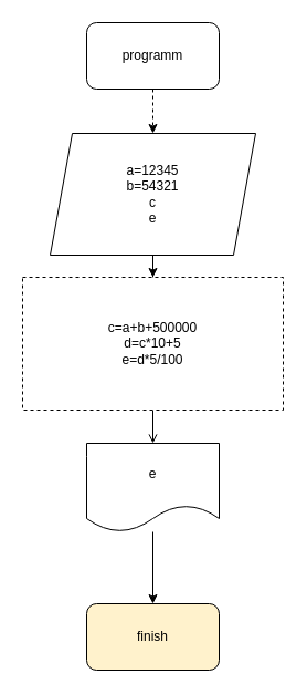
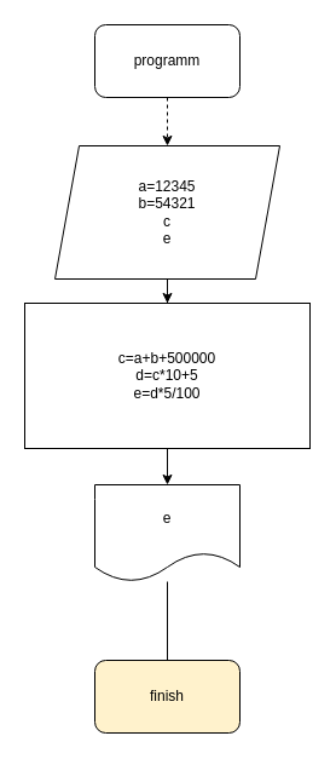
- <mxCell id="7" value="c=a+b+500000&lt;br&gt;d=c*10+5&lt;br&gt;e=d*5/100" style="rounded=0;whiteSpace=wrap;html=1;dashed=1;" vertex="1" parent="1"><mxGeometry x="20" y="250" width="236" height="120" as="geometry" /></mxCell>
+ <mxCell id="7" value="c=a+b+500000&lt;br&gt;d=c*10+5&lt;br&gt;e=d*5/100" style="rounded=0;whiteSpace=wrap;html=1;" vertex="1" parent="1"><mxGeometry x="20" y="250" width="236" height="120" as="geometry" /></mxCell>
- <mxCell id="6" value="" style="edgeStyle=orthogonalEdgeStyle;rounded=0;orthogonalLoop=1;jettySize=auto;html=1;endArrow=open;" edge="1" parent="1" source="7" target="9"><mxGeometry relative="1" as="geometry" /></mxCell>
+ <mxCell id="6" value="" style="edgeStyle=orthogonalEdgeStyle;rounded=0;orthogonalLoop=1;jettySize=auto;html=1;" edge="1" parent="1" source="7" target="9"><mxGeometry relative="1" as="geometry" /></mxCell>
- <mxCell id="8" value="" style="edgeStyle=orthogonalEdgeStyle;rounded=0;orthogonalLoop=1;jettySize=auto;html=1;" edge="1" parent="1" source="9" target="10"><mxGeometry relative="1" as="geometry" /></mxCell>
+ <mxCell id="8" value="" style="edgeStyle=orthogonalEdgeStyle;rounded=0;orthogonalLoop=1;jettySize=auto;html=1;endArrow=none;" edge="1" parent="1" source="9" target="10"><mxGeometry relative="1" as="geometry" /></mxCell>
